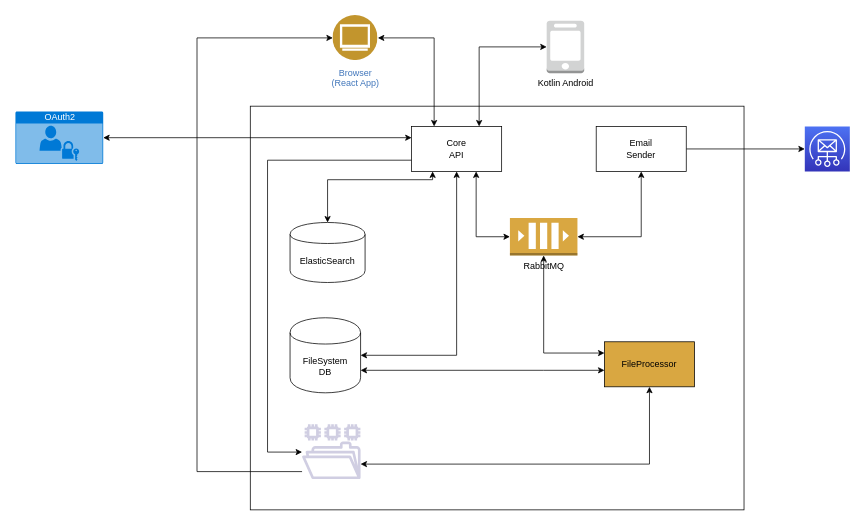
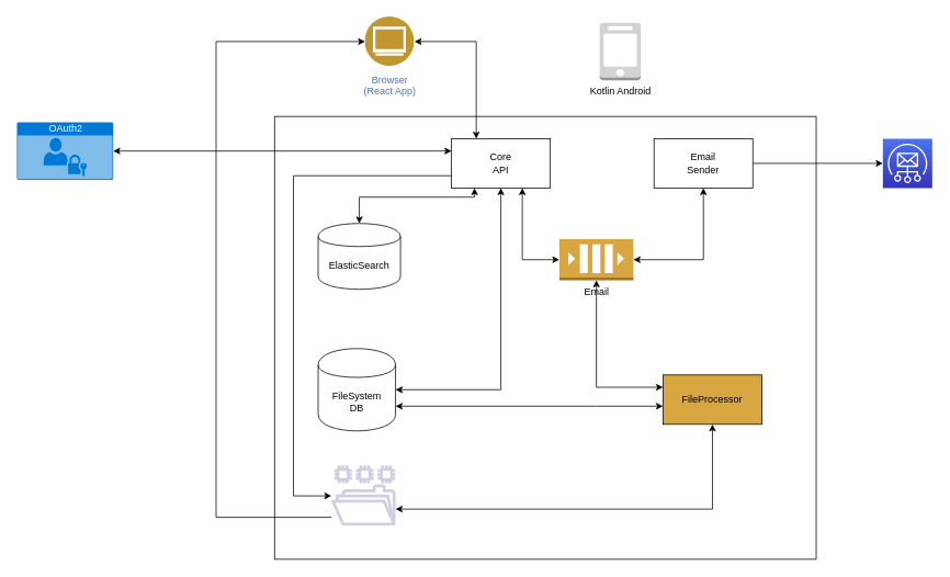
- <mxCell id="12" style="edgeStyle=orthogonalEdgeStyle;rounded=0;orthogonalLoop=1;jettySize=auto;html=1;entryX=0.75;entryY=0;entryDx=0;entryDy=0;startArrow=classic;startFill=1;" edge="1" parent="1" source="13" target="11"><mxGeometry relative="1" as="geometry" /></mxCell>
- <mxCell id="14" value="ElasticSearch" style="shape=cylinder;whiteSpace=wrap;html=1;boundedLbl=1;backgroundOutline=1;" parent="1" vertex="1"><mxGeometry x="386" y="296" width="100" height="80" as="geometry" /></mxCell>
+ <mxCell id="14" value="ElasticSearch" style="shape=cylinder;whiteSpace=wrap;html=1;boundedLbl=1;backgroundOutline=1;" parent="1" vertex="1"><mxGeometry x="386" y="271" width="100" height="80" as="geometry" /></mxCell>
- <mxCell id="23" value="RabbitMQ&lt;br&gt;" style="outlineConnect=0;dashed=0;verticalLabelPosition=bottom;verticalAlign=top;align=center;html=1;shape=mxgraph.aws3.queue;fillColor=#D9A741;gradientColor=none;" parent="1" vertex="1"><mxGeometry x="679" y="290" width="90" height="50" as="geometry" /></mxCell>
+ <mxCell id="23" value="Email&lt;br&gt;" style="outlineConnect=0;dashed=0;verticalLabelPosition=bottom;verticalAlign=top;align=center;html=1;shape=mxgraph.aws3.queue;fillColor=#D9A741;gradientColor=none;" parent="1" vertex="1"><mxGeometry x="679" y="290" width="90" height="50" as="geometry" /></mxCell>
